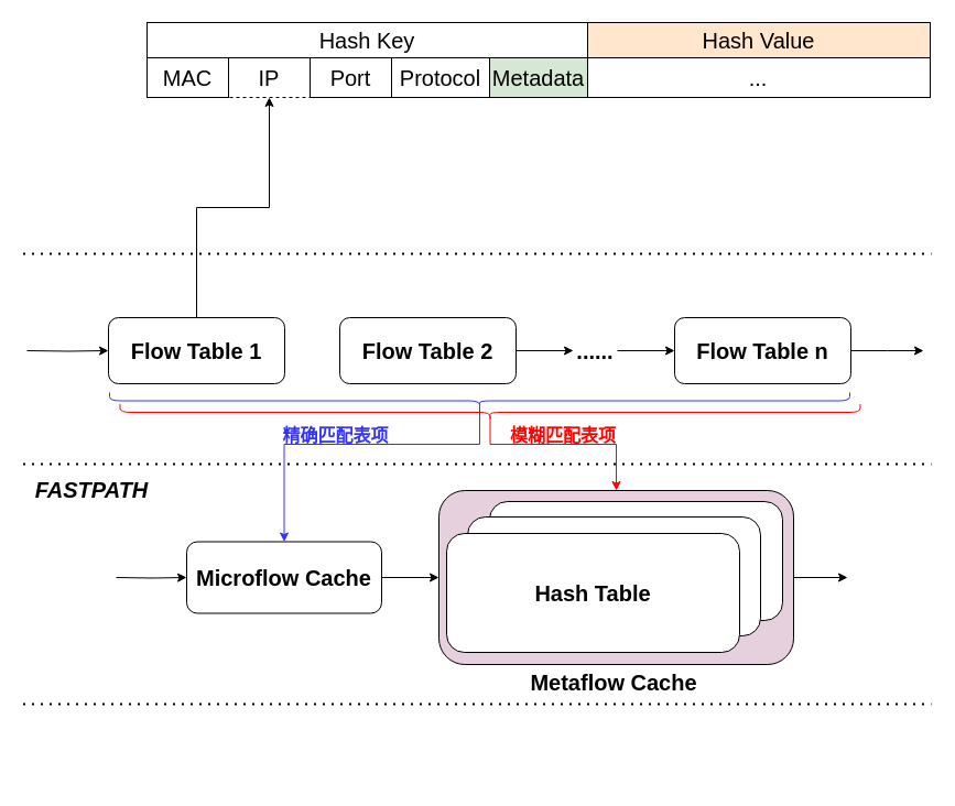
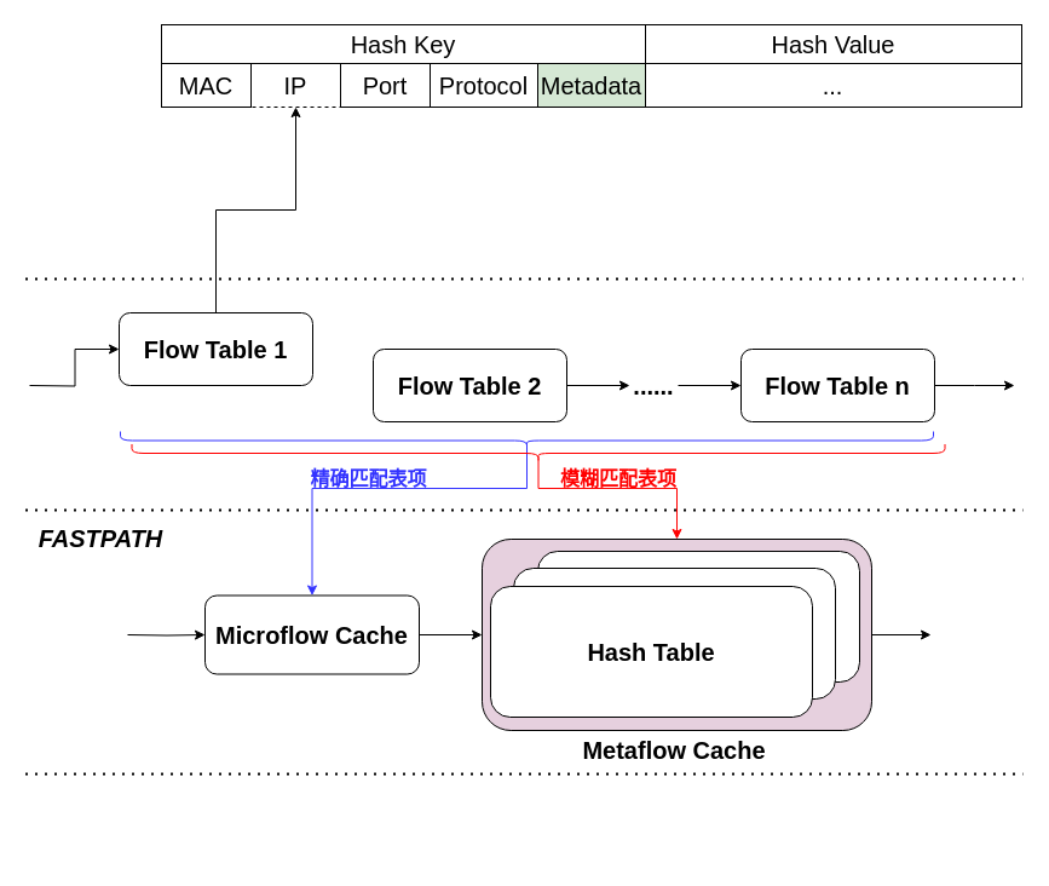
- <mxCell id="9" value="&lt;span style=&quot;font-size: 20px&quot;&gt;Hash Value&lt;/span&gt;" style="rounded=0;whiteSpace=wrap;html=1;fillColor=#ffe6cc;" parent="1" vertex="1"><mxGeometry x="533" y="20" width="311" height="32" as="geometry" /></mxCell>
+ <mxCell id="9" value="&lt;span style=&quot;font-size: 20px&quot;&gt;Hash Value&lt;/span&gt;" style="rounded=0;whiteSpace=wrap;html=1;" parent="1" vertex="1"><mxGeometry x="533" y="20" width="311" height="32" as="geometry" /></mxCell>
- <mxCell id="20" value="&lt;font style=&quot;font-size: 20px&quot;&gt;&lt;b&gt;Flow Table 1&lt;/b&gt;&lt;/font&gt;" style="rounded=1;whiteSpace=wrap;html=1;fillColor=#FFFFFF;" vertex="1" parent="1"><mxGeometry x="98" y="288" width="160" height="60" as="geometry" /></mxCell>
+ <mxCell id="20" value="&lt;font style=&quot;font-size: 20px&quot;&gt;&lt;b&gt;Flow Table 1&lt;/b&gt;&lt;/font&gt;" style="rounded=1;whiteSpace=wrap;html=1;fillColor=#FFFFFF;" vertex="1" parent="1"><mxGeometry x="98" y="258" width="160" height="60" as="geometry" /></mxCell>
